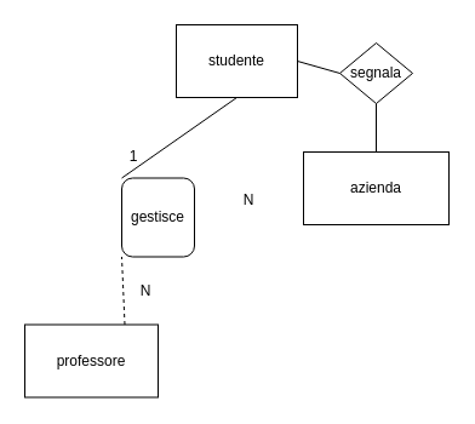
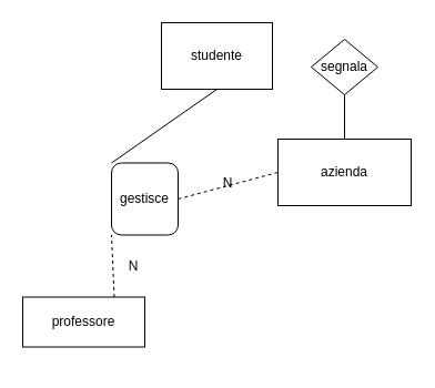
- <mxCell id="5" value="" style="endArrow=none;html=1;entryX=0;entryY=0.5;entryDx=0;entryDy=0;exitX=1;exitY=0.5;exitDx=0;exitDy=0;" edge="1" parent="1" source="2" target="4"><mxGeometry width="50" height="50" relative="1" as="geometry"><mxPoint x="170" y="55" as="sourcePoint" /><mxPoint x="210" y="30" as="targetPoint" /></mxGeometry></mxCell>
- <mxCell id="13" value="1" style="text;html=1;strokeColor=none;fillColor=none;align=center;verticalAlign=middle;whiteSpace=wrap;rounded=0;" vertex="1" parent="1"><mxGeometry x="90" y="118.5" width="40" height="20" as="geometry" /></mxCell>
+ <mxCell id="10" value="" style="endArrow=none;dashed=1;html=1;entryX=0;entryY=0.5;entryDx=0;entryDy=0;exitX=1;exitY=0.5;exitDx=0;exitDy=0;" edge="1" parent="1" source="8" target="3"><mxGeometry width="50" height="50" relative="1" as="geometry"><mxPoint x="285" y="255" as="sourcePoint" /><mxPoint x="335" y="205" as="targetPoint" /></mxGeometry></mxCell>
- <mxCell id="7" value="professore" style="rounded=0;whiteSpace=wrap;html=1;" vertex="1" parent="1"><mxGeometry x="20" y="267.5" width="110" height="60" as="geometry" /></mxCell>
+ <mxCell id="7" value="professore" style="rounded=0;whiteSpace=wrap;html=1;" vertex="1" parent="1"><mxGeometry x="20" y="267.5" width="110" height="45" as="geometry" /></mxCell>
